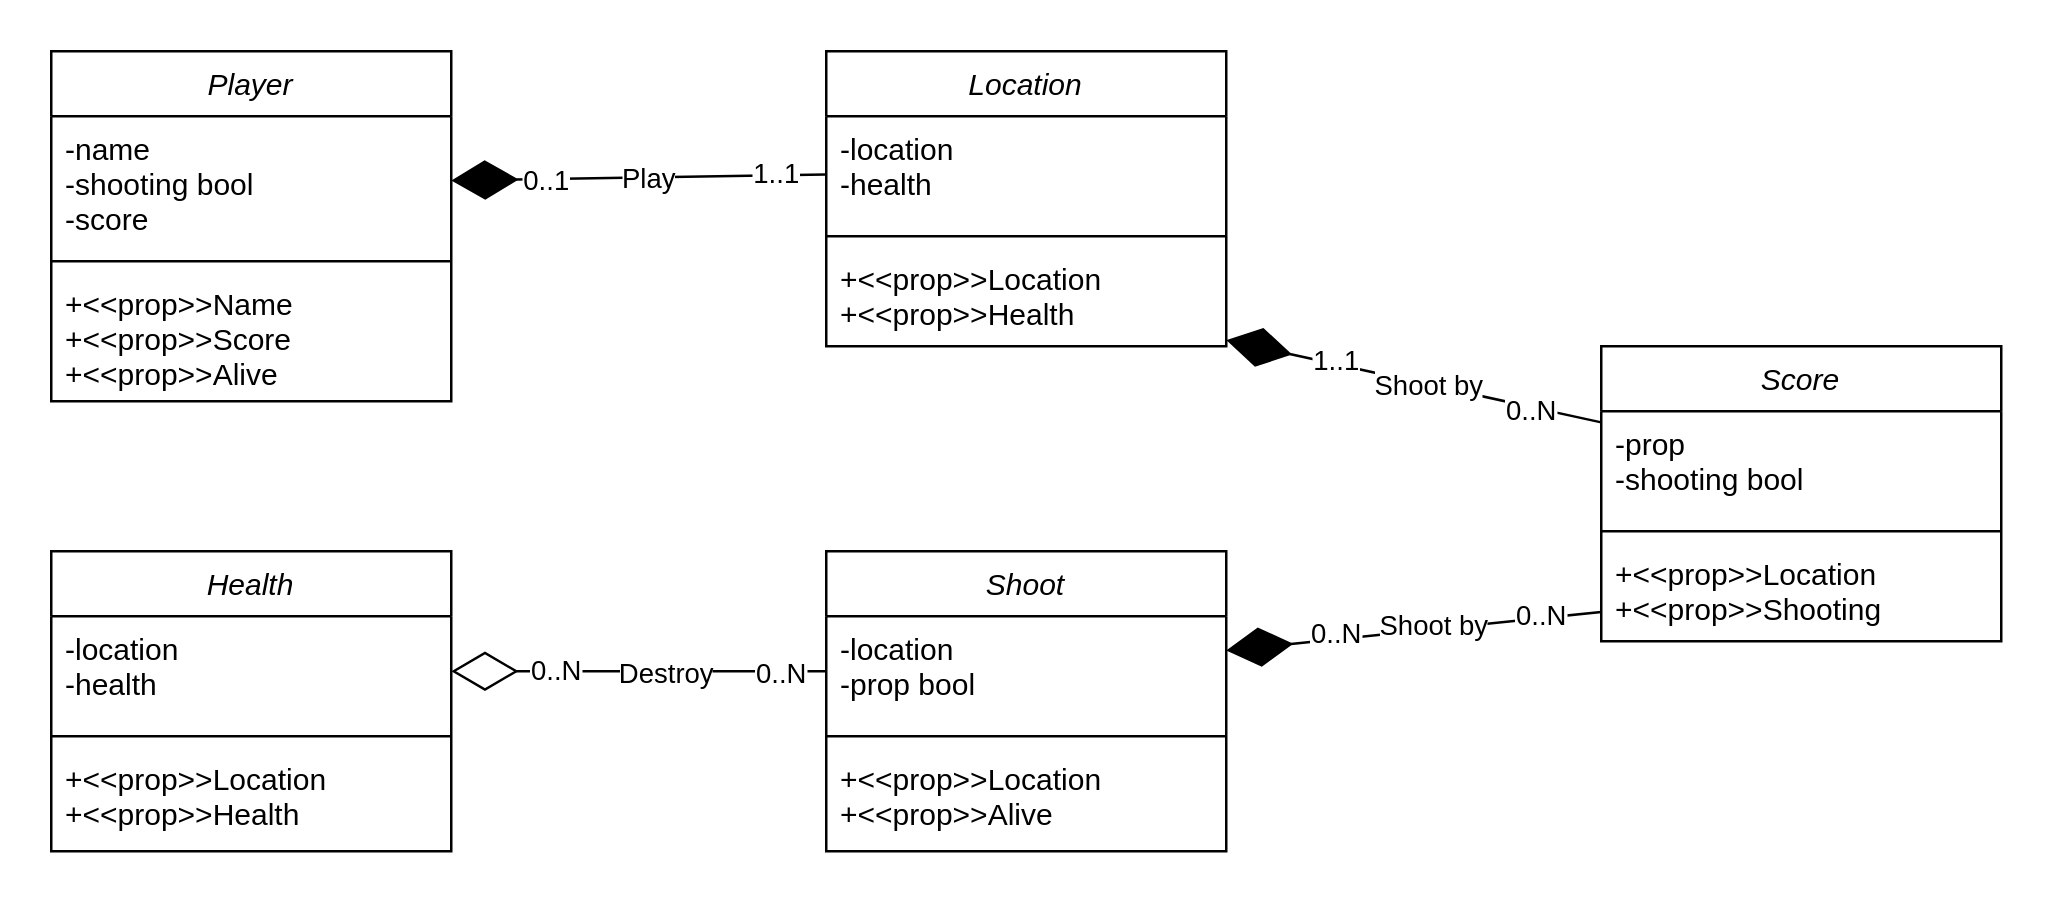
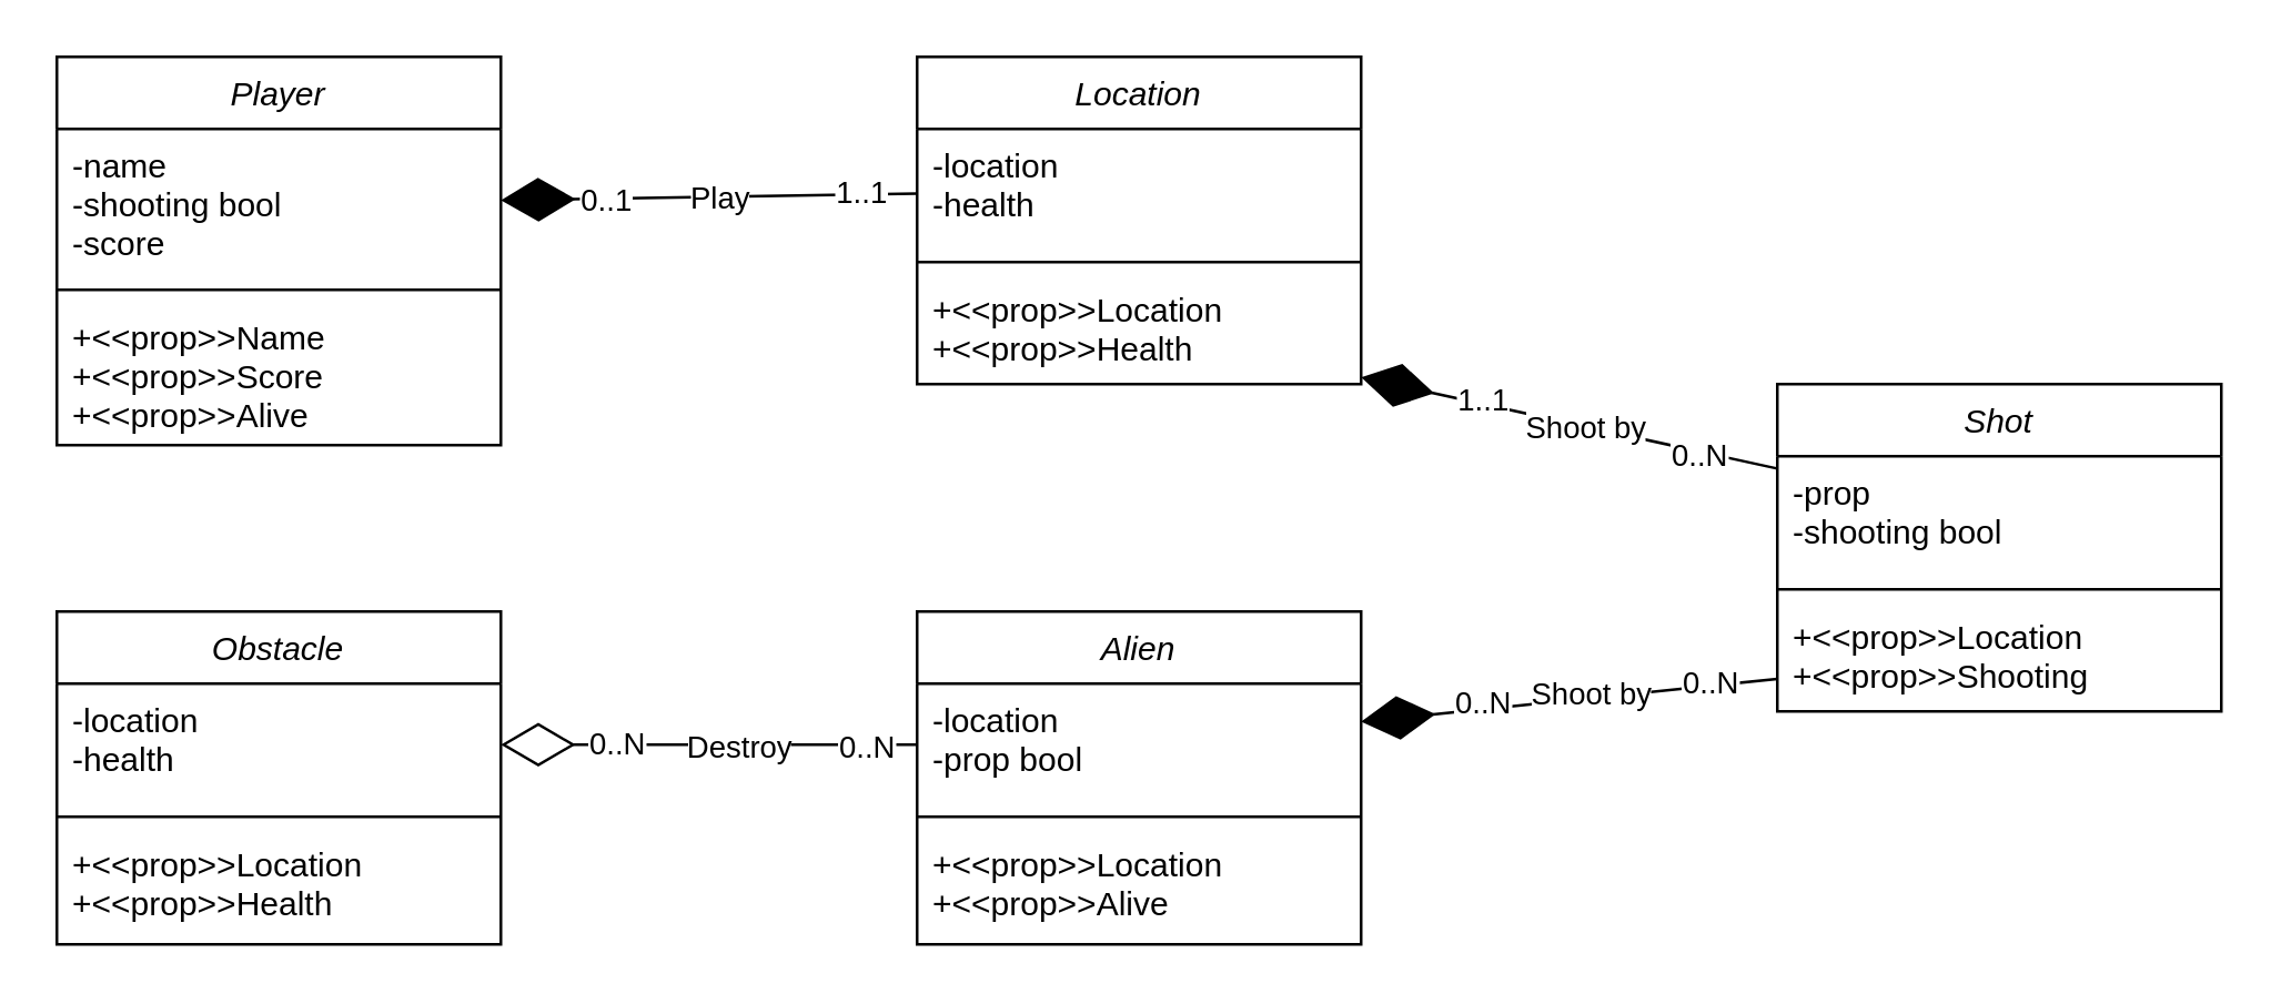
- <mxCell id="18" value="Score" style="swimlane;fontStyle=2;align=center;verticalAlign=top;childLayout=stackLayout;horizontal=1;startSize=26;horizontalStack=0;resizeParent=1;resizeLast=0;collapsible=1;marginBottom=0;rounded=0;shadow=0;strokeWidth=1;" parent="1" vertex="1"><mxGeometry x="640" y="138" width="160" height="118" as="geometry"><mxRectangle x="230" y="140" width="160" height="26" as="alternateBounds" /></mxGeometry></mxCell>
+ <mxCell id="18" value="Shot" style="swimlane;fontStyle=2;align=center;verticalAlign=top;childLayout=stackLayout;horizontal=1;startSize=26;horizontalStack=0;resizeParent=1;resizeLast=0;collapsible=1;marginBottom=0;rounded=0;shadow=0;strokeWidth=1;" parent="1" vertex="1"><mxGeometry x="640" y="138" width="160" height="118" as="geometry"><mxRectangle x="230" y="140" width="160" height="26" as="alternateBounds" /></mxGeometry></mxCell>
- <mxCell id="10" value="Health" style="swimlane;fontStyle=2;align=center;verticalAlign=top;childLayout=stackLayout;horizontal=1;startSize=26;horizontalStack=0;resizeParent=1;resizeLast=0;collapsible=1;marginBottom=0;rounded=0;shadow=0;strokeWidth=1;" parent="1" vertex="1"><mxGeometry x="20" y="220" width="160" height="120" as="geometry"><mxRectangle x="230" y="140" width="160" height="26" as="alternateBounds" /></mxGeometry></mxCell>
+ <mxCell id="10" value="Obstacle" style="swimlane;fontStyle=2;align=center;verticalAlign=top;childLayout=stackLayout;horizontal=1;startSize=26;horizontalStack=0;resizeParent=1;resizeLast=0;collapsible=1;marginBottom=0;rounded=0;shadow=0;strokeWidth=1;" parent="1" vertex="1"><mxGeometry x="20" y="220" width="160" height="120" as="geometry"><mxRectangle x="230" y="140" width="160" height="26" as="alternateBounds" /></mxGeometry></mxCell>
- <mxCell id="2" value="Shoot" style="swimlane;fontStyle=2;align=center;verticalAlign=top;childLayout=stackLayout;horizontal=1;startSize=26;horizontalStack=0;resizeParent=1;resizeLast=0;collapsible=1;marginBottom=0;rounded=0;shadow=0;strokeWidth=1;" parent="1" vertex="1"><mxGeometry x="330" y="220" width="160" height="120" as="geometry"><mxRectangle x="520" y="300" width="160" height="26" as="alternateBounds" /></mxGeometry></mxCell>
+ <mxCell id="2" value="Alien" style="swimlane;fontStyle=2;align=center;verticalAlign=top;childLayout=stackLayout;horizontal=1;startSize=26;horizontalStack=0;resizeParent=1;resizeLast=0;collapsible=1;marginBottom=0;rounded=0;shadow=0;strokeWidth=1;" parent="1" vertex="1"><mxGeometry x="330" y="220" width="160" height="120" as="geometry"><mxRectangle x="520" y="300" width="160" height="26" as="alternateBounds" /></mxGeometry></mxCell>
